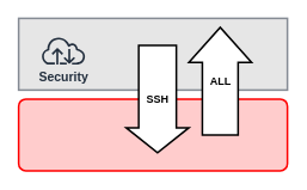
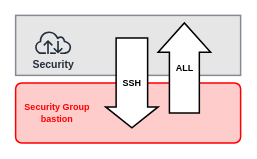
+ <mxCell id="3" value="&lt;b&gt;&lt;font color=&quot;#ff0000&quot;&gt;Security Group&lt;br&gt;bastion&lt;br&gt;&lt;/font&gt;&lt;/b&gt;" style="text;html=1;align=center;verticalAlign=middle;resizable=0;points=[];autosize=1;strokeColor=none;fillColor=none;" parent="1" vertex="1"><mxGeometry x="20" y="130" width="110" height="40" as="geometry" /></mxCell>
